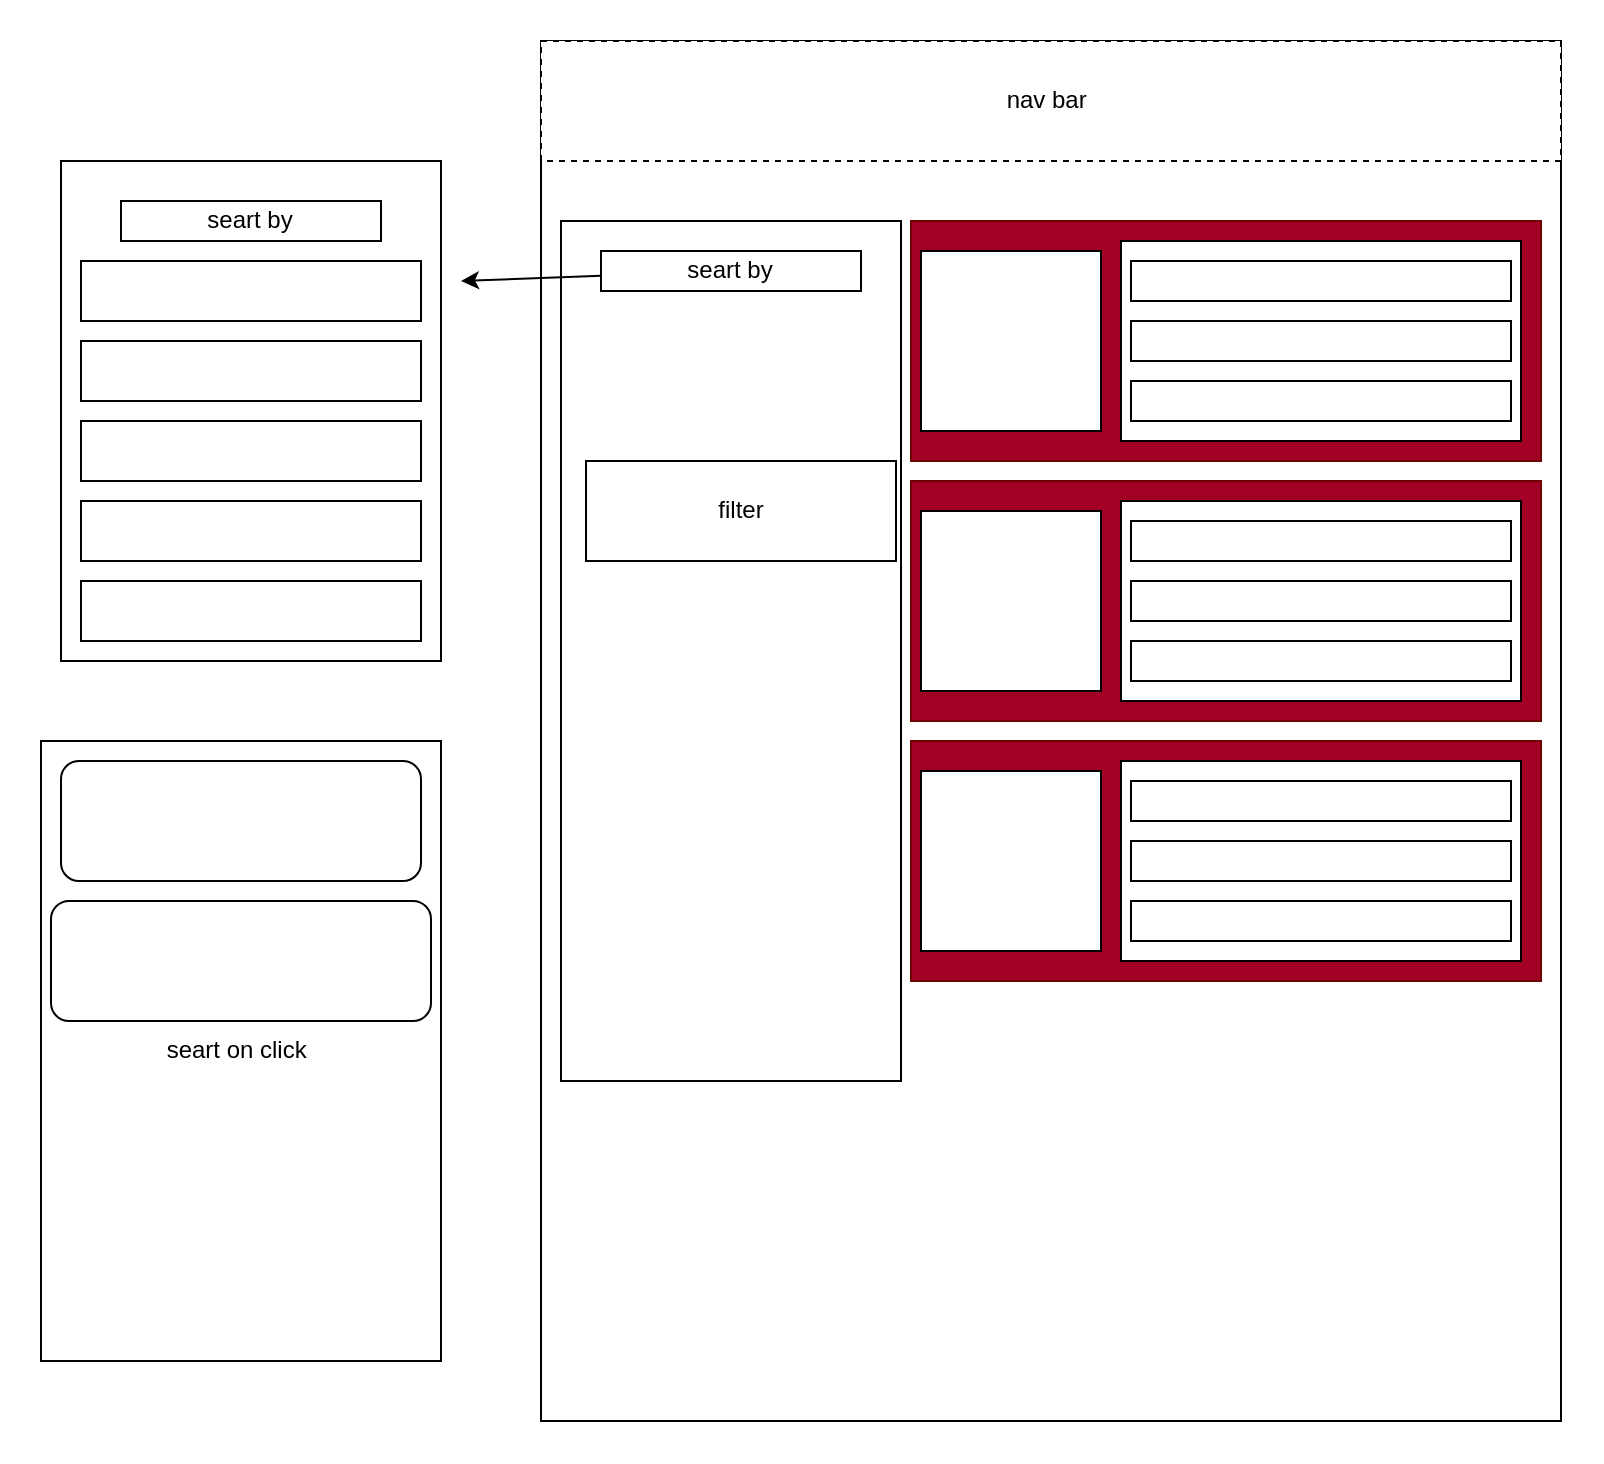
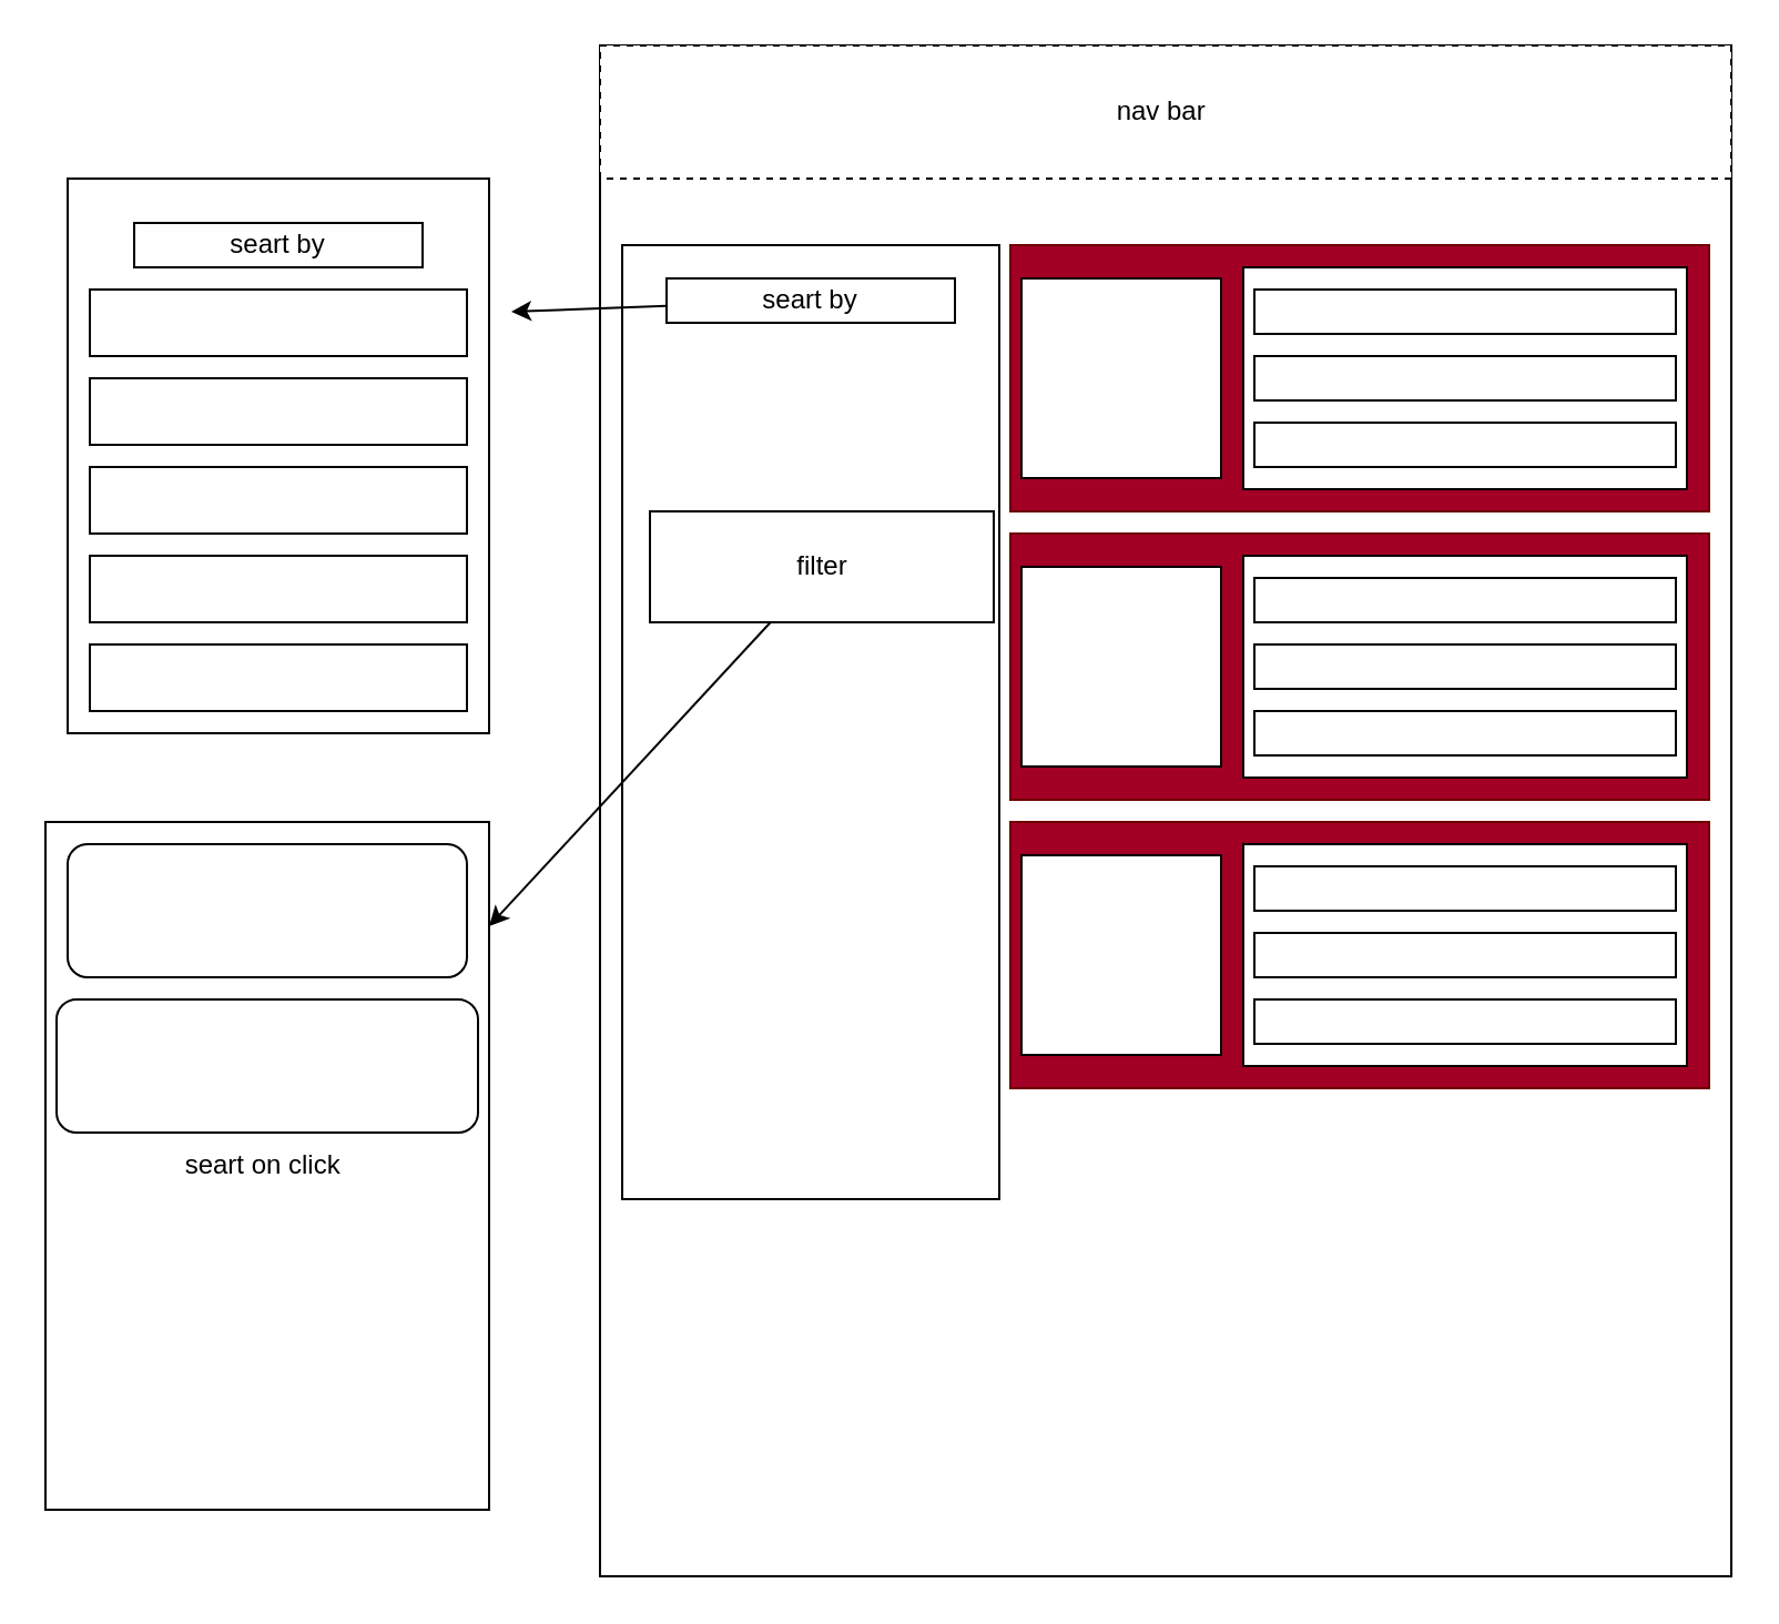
+ <mxCell id="7" style="edgeStyle=none;html=1;" parent="1" source="8" target="34" edge="1"><mxGeometry relative="1" as="geometry"><mxPoint x="150" y="410" as="targetPoint" /></mxGeometry></mxCell>
